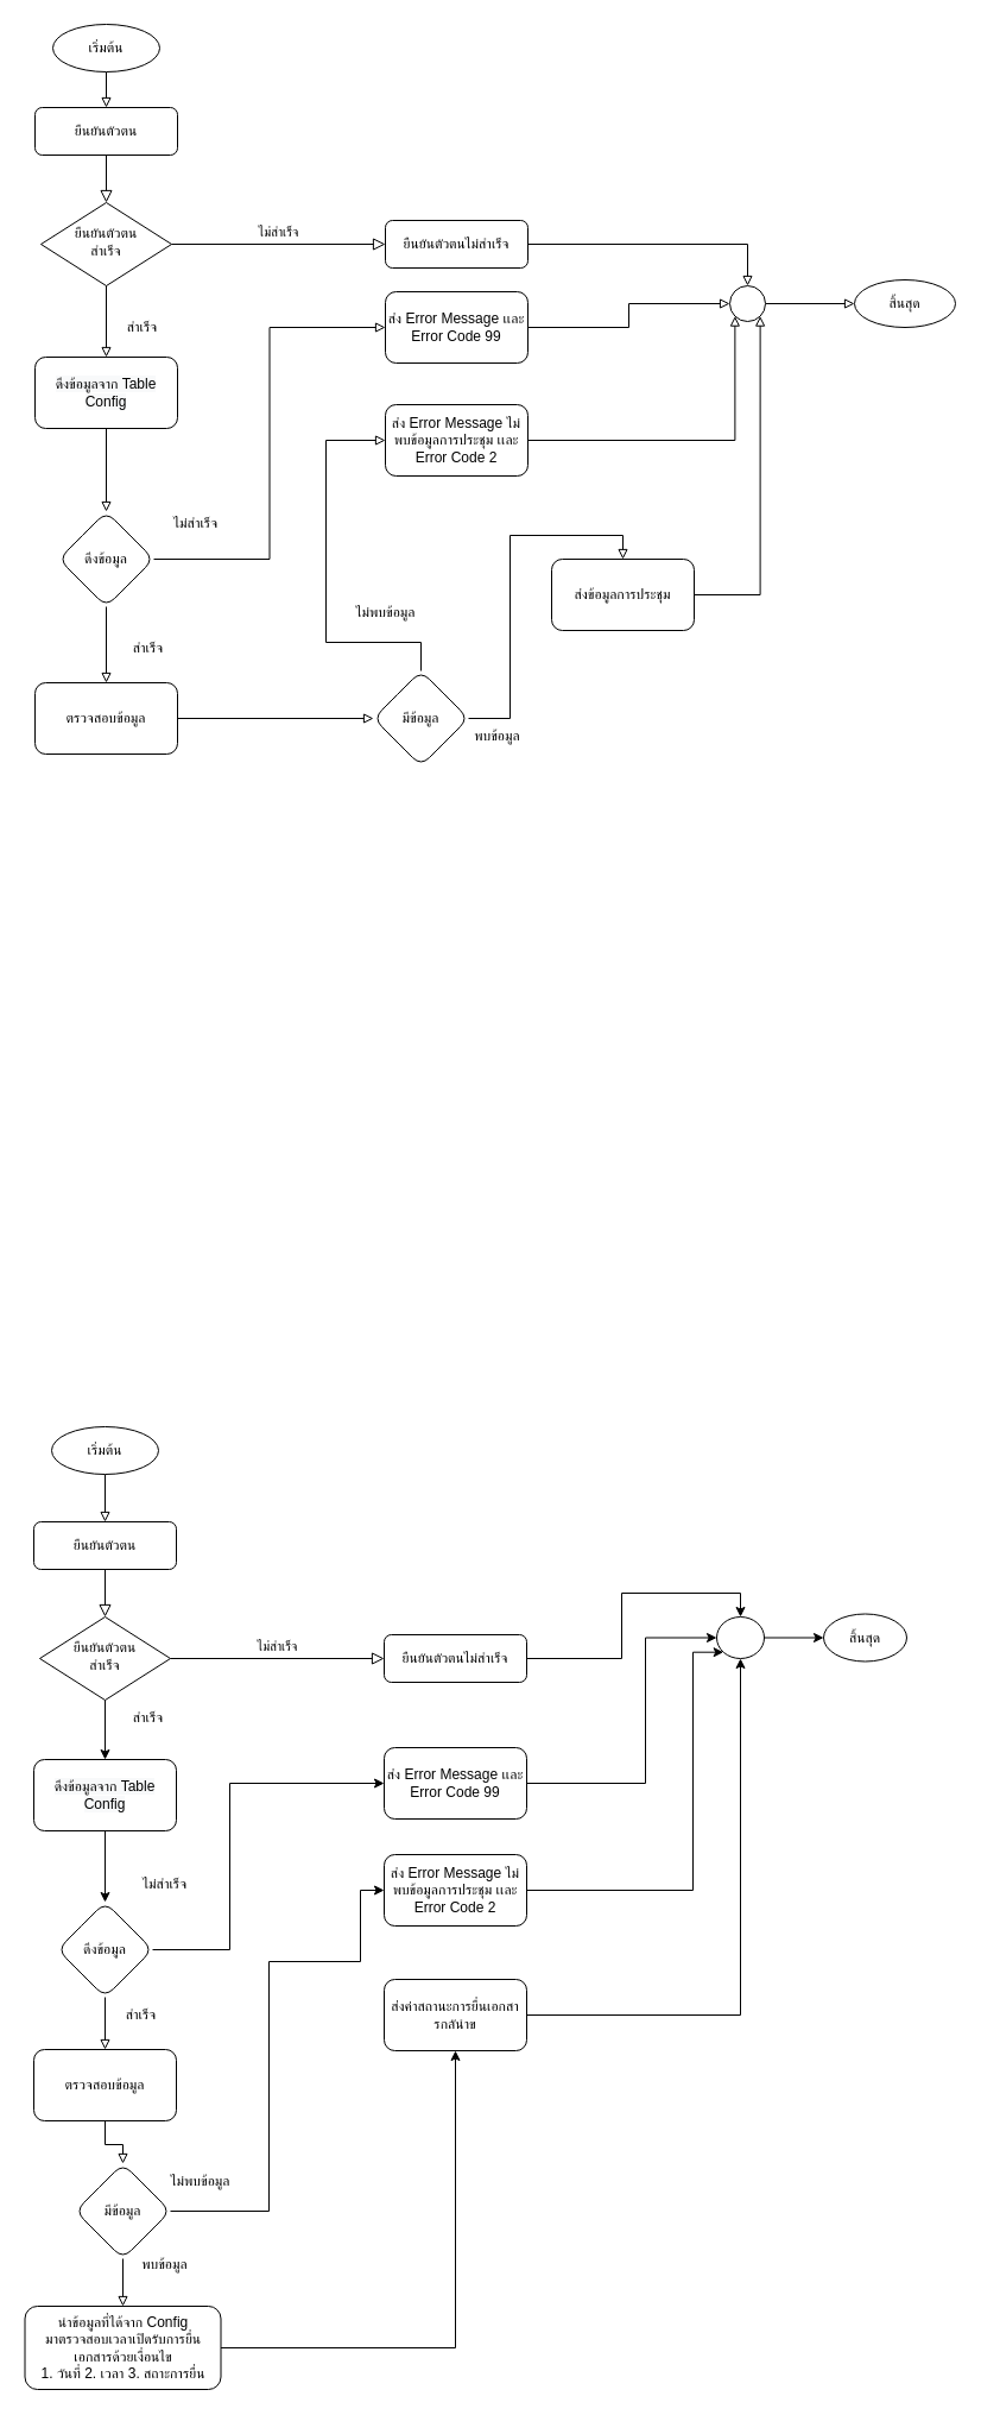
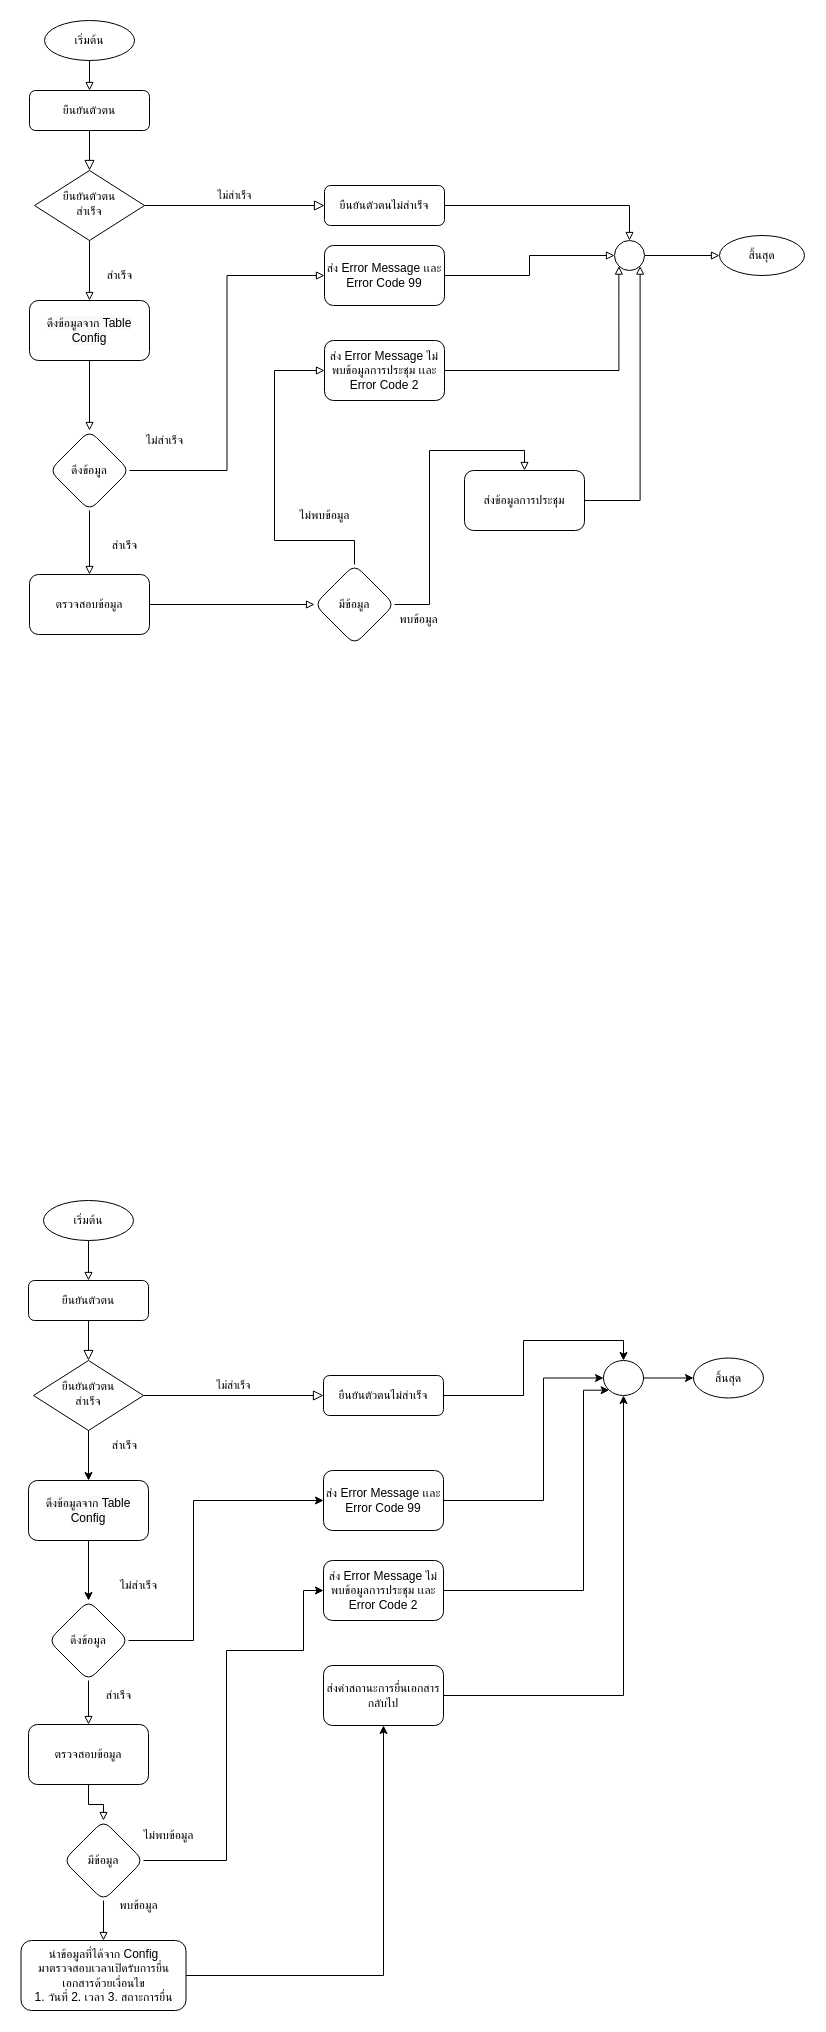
- <mxCell id="69" value="ส่งค่าสถานะการยื่นเอกสารกลันำข" style="whiteSpace=wrap;html=1;rounded=1;" vertex="1" parent="36"><mxGeometry x="302.5" y="465" width="120" height="60" as="geometry" /></mxCell>
+ <mxCell id="69" value="ส่งค่าสถานะการยื่นเอกสารกลับไป" style="whiteSpace=wrap;html=1;rounded=1;" vertex="1" parent="36"><mxGeometry x="302.5" y="465" width="120" height="60" as="geometry" /></mxCell>
